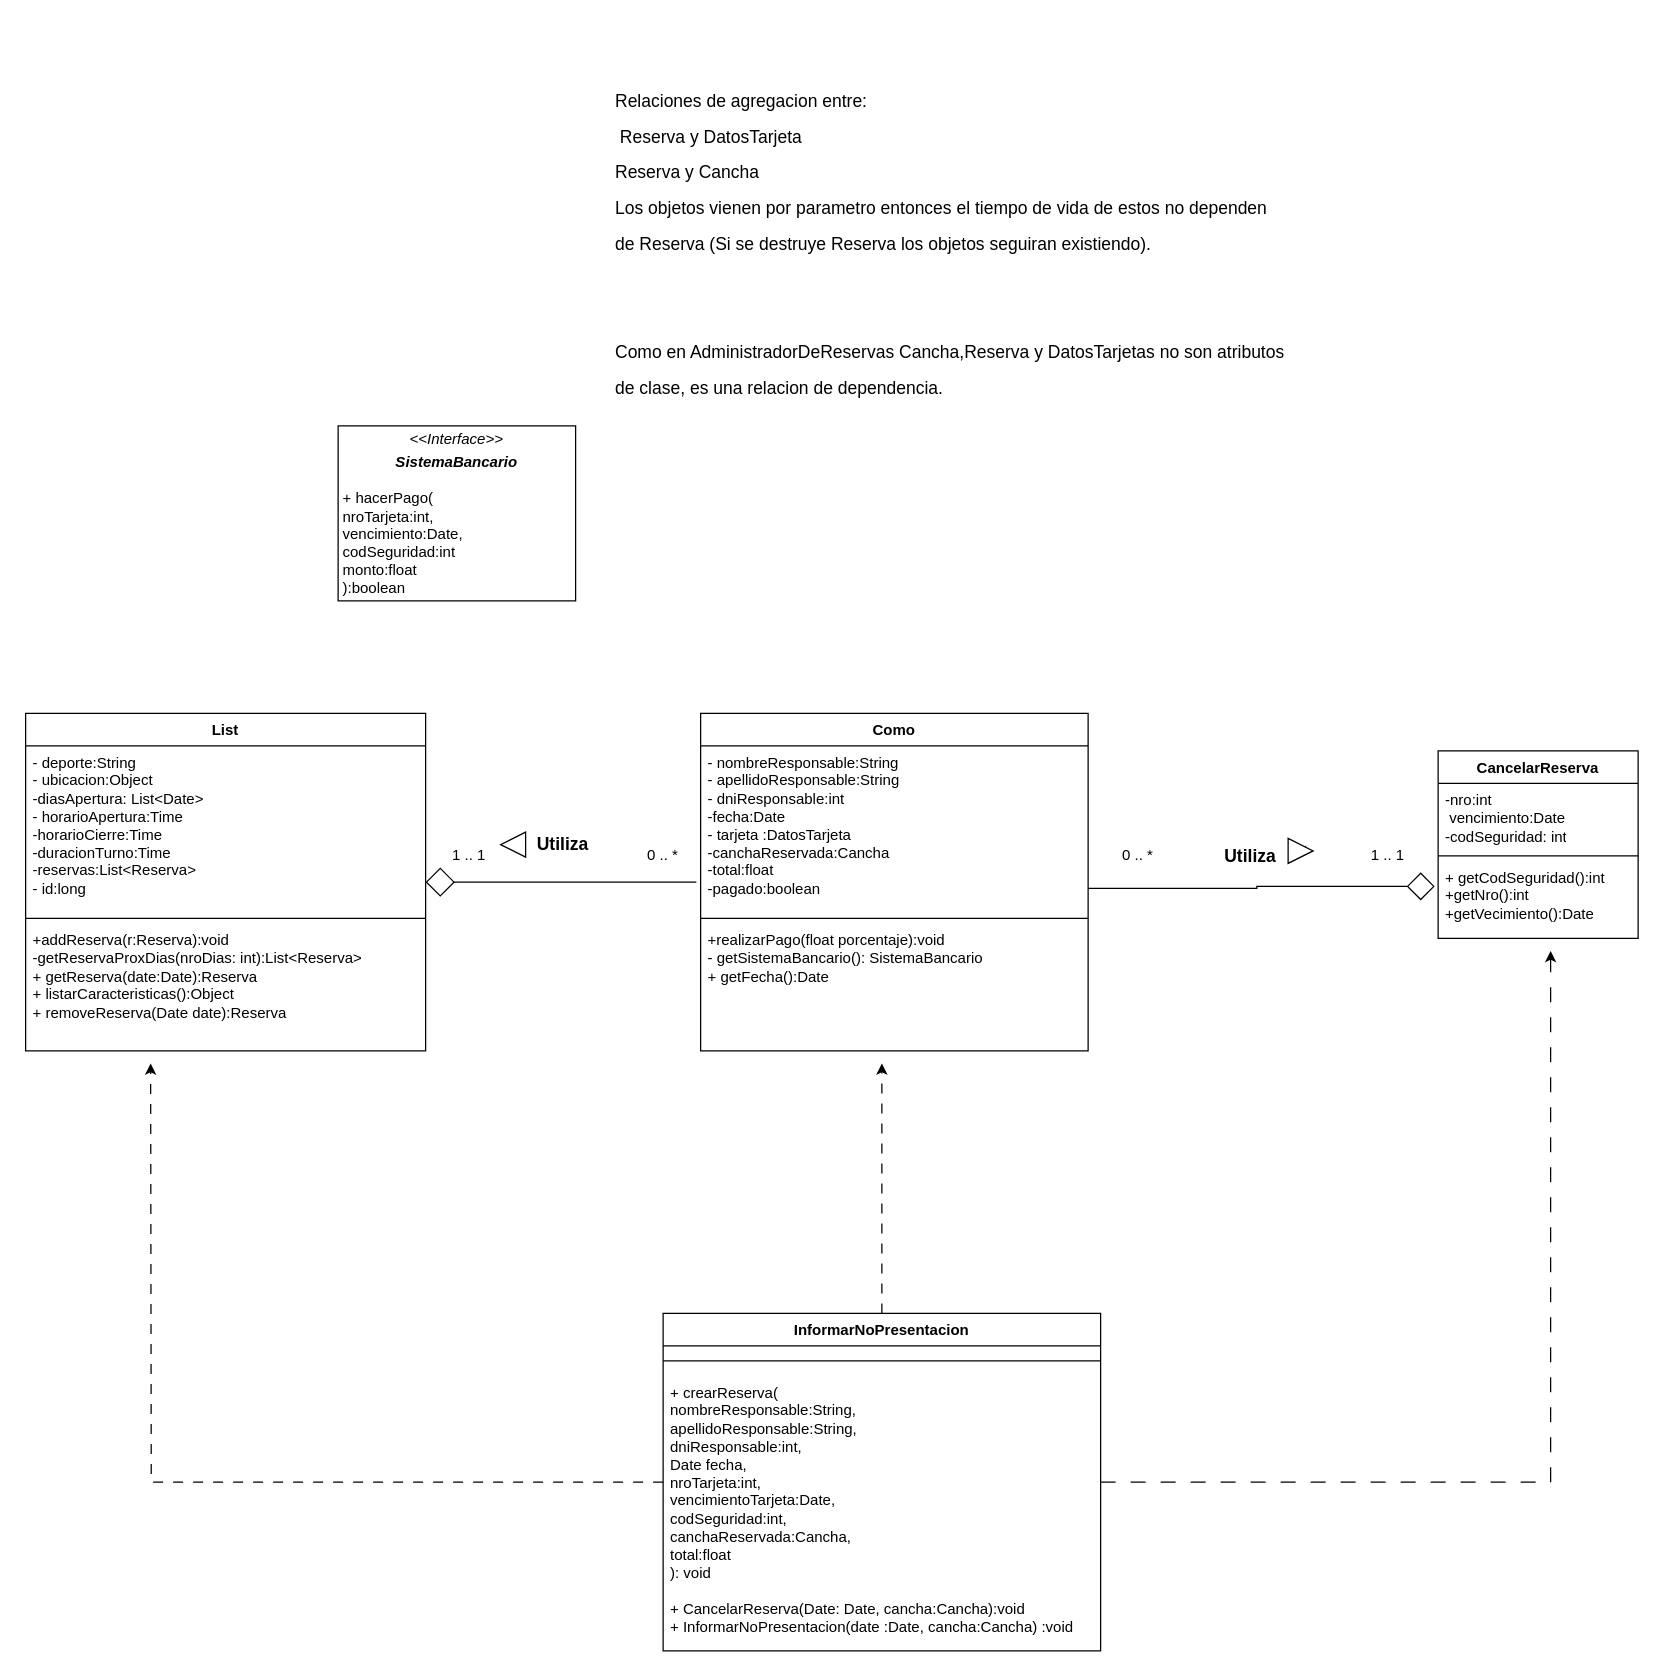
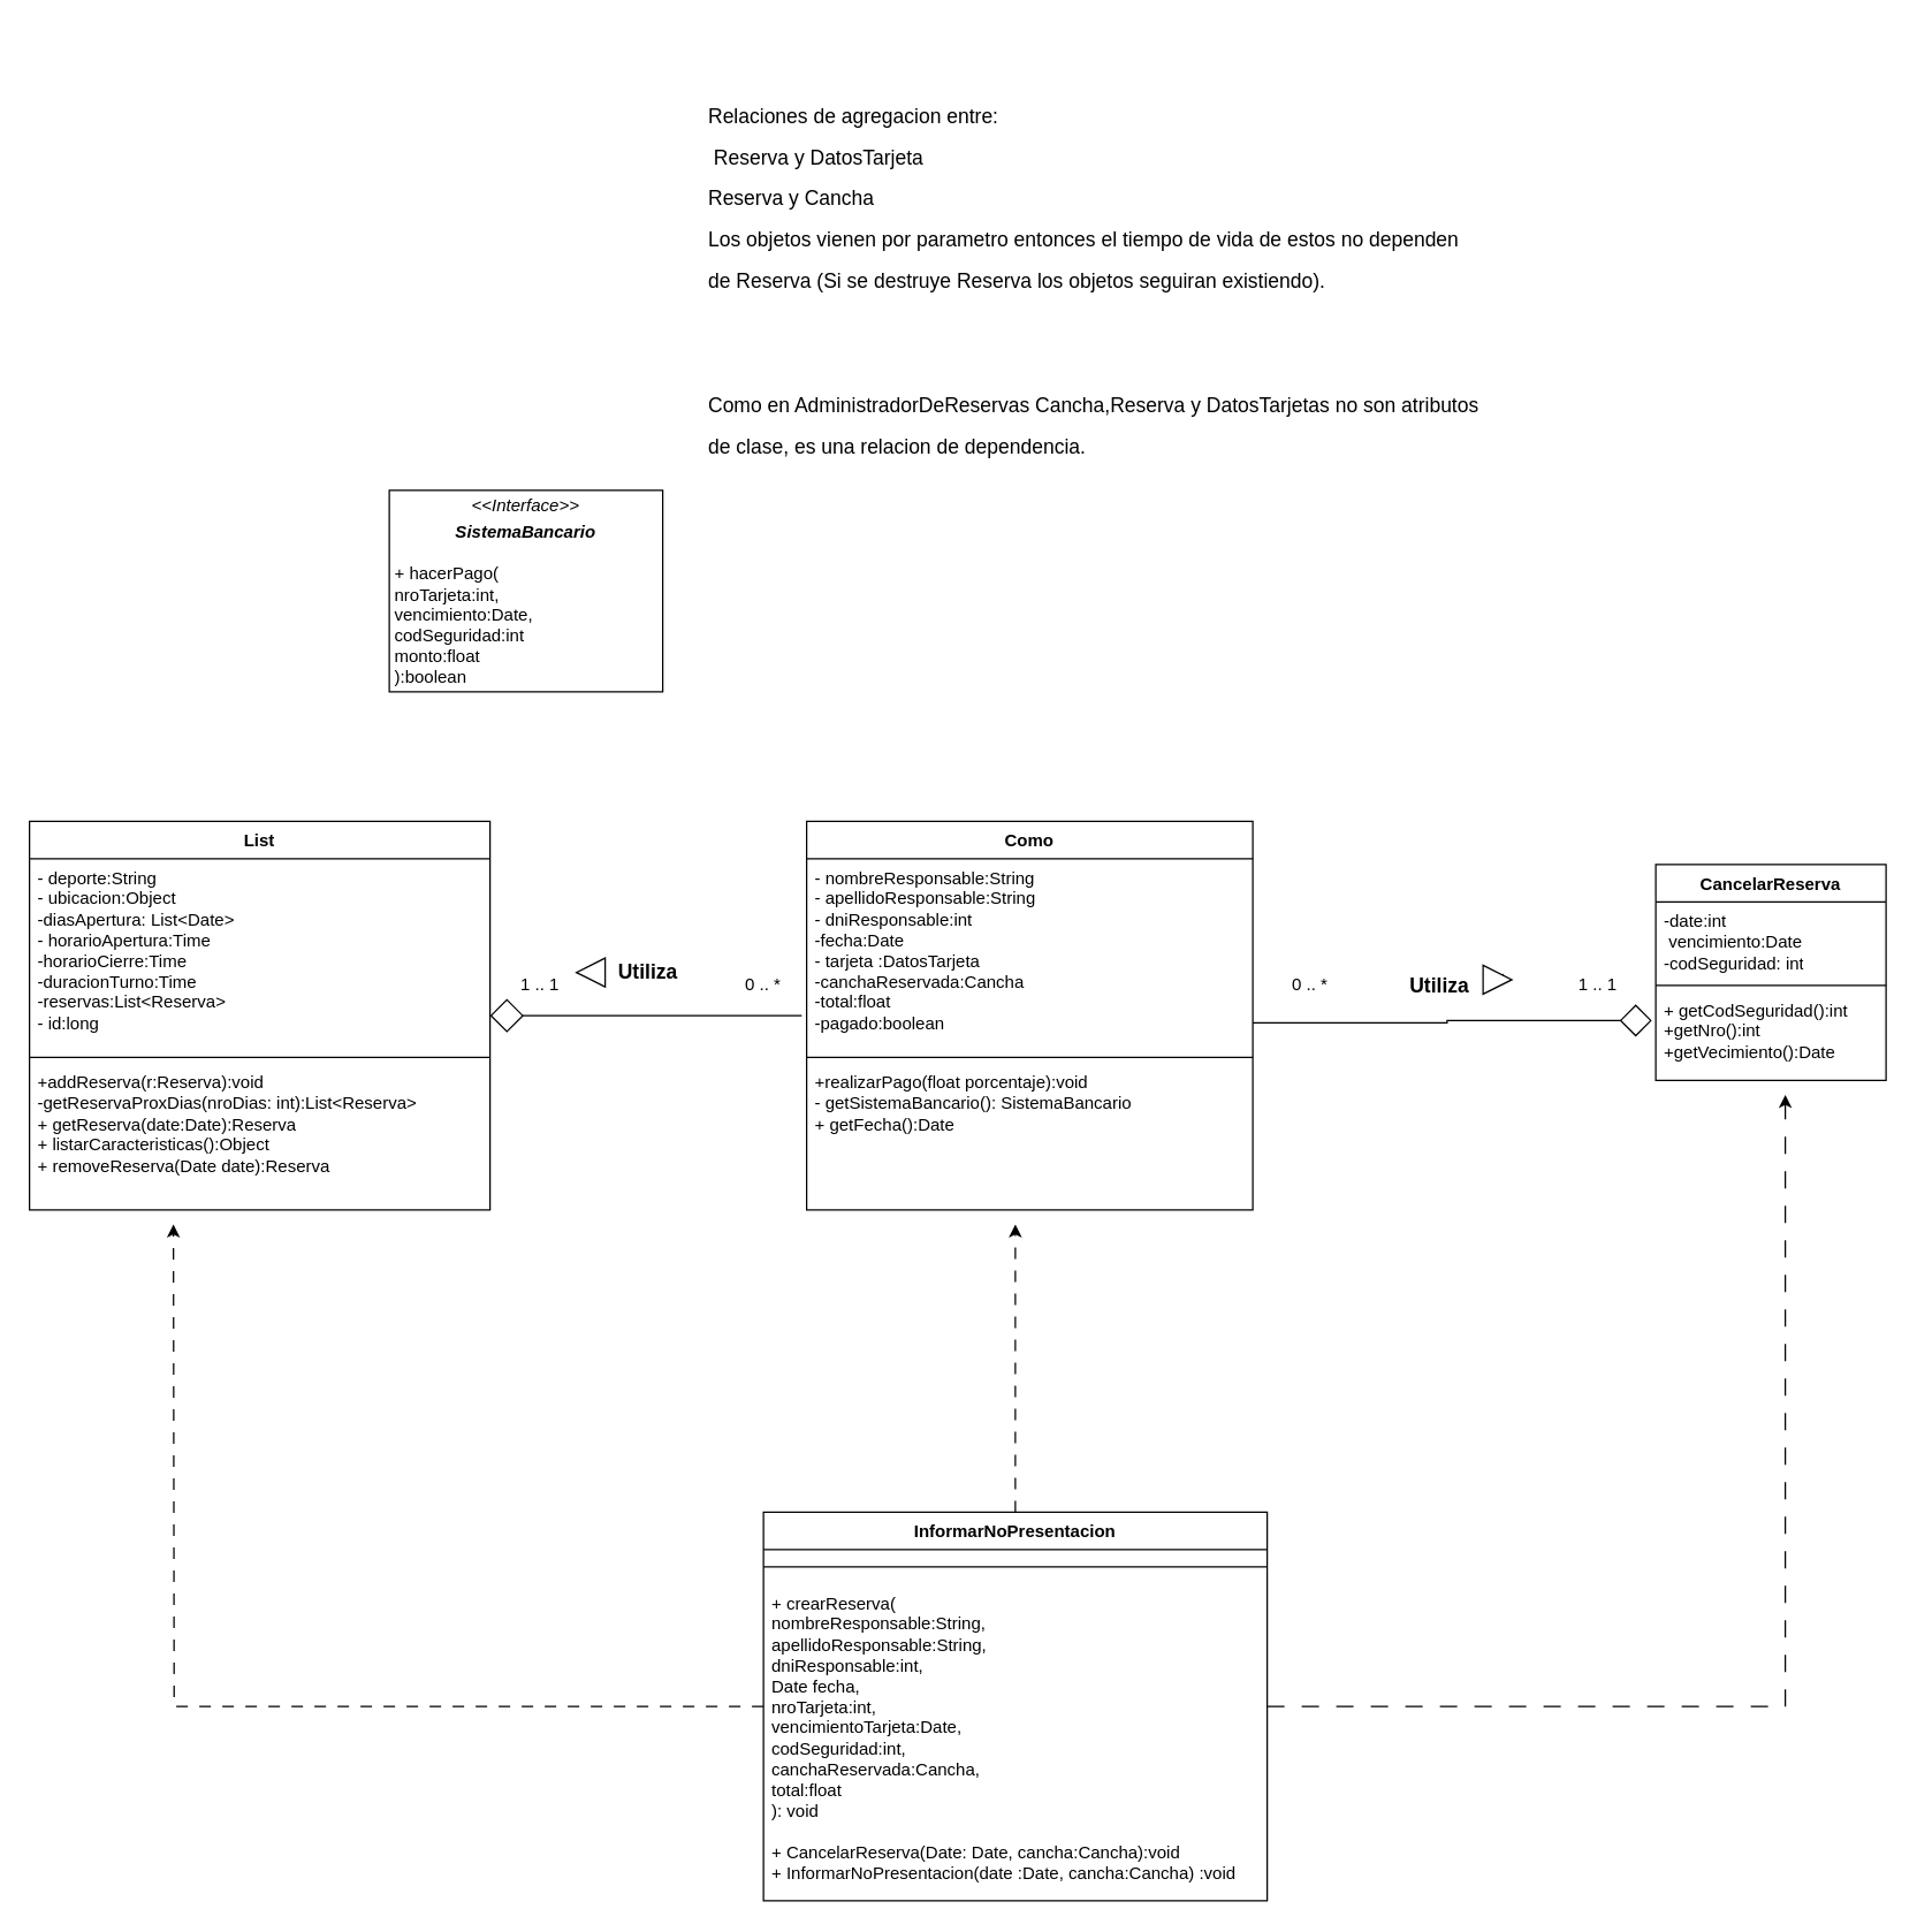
- <mxCell id="18" value="-nro:int&lt;div&gt;&amp;nbsp;vencimiento:Date&lt;/div&gt;&lt;div&gt;-codSeguridad: int&lt;/div&gt;" style="text;strokeColor=none;fillColor=none;align=left;verticalAlign=top;spacingLeft=4;spacingRight=4;overflow=hidden;rotatable=0;points=[[0,0.5],[1,0.5]];portConstraint=eastwest;whiteSpace=wrap;html=1;" parent="17" vertex="1"><mxGeometry y="26" width="160" height="54" as="geometry" /></mxCell>
+ <mxCell id="18" value="-date:int&lt;div&gt;&amp;nbsp;vencimiento:Date&lt;/div&gt;&lt;div&gt;-codSeguridad: int&lt;/div&gt;" style="text;strokeColor=none;fillColor=none;align=left;verticalAlign=top;spacingLeft=4;spacingRight=4;overflow=hidden;rotatable=0;points=[[0,0.5],[1,0.5]];portConstraint=eastwest;whiteSpace=wrap;html=1;" parent="17" vertex="1"><mxGeometry y="26" width="160" height="54" as="geometry" /></mxCell>
